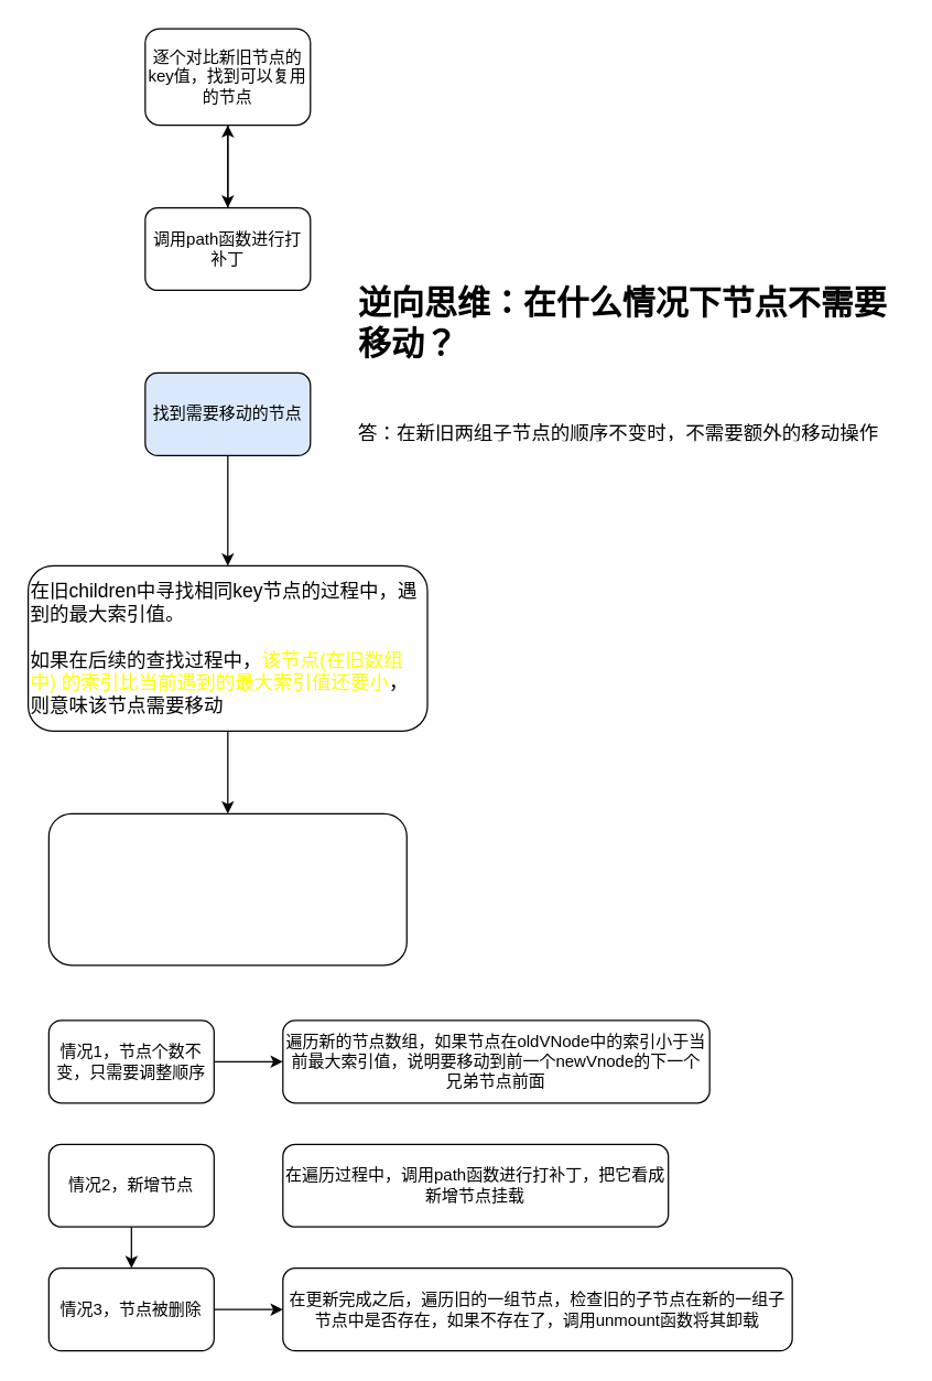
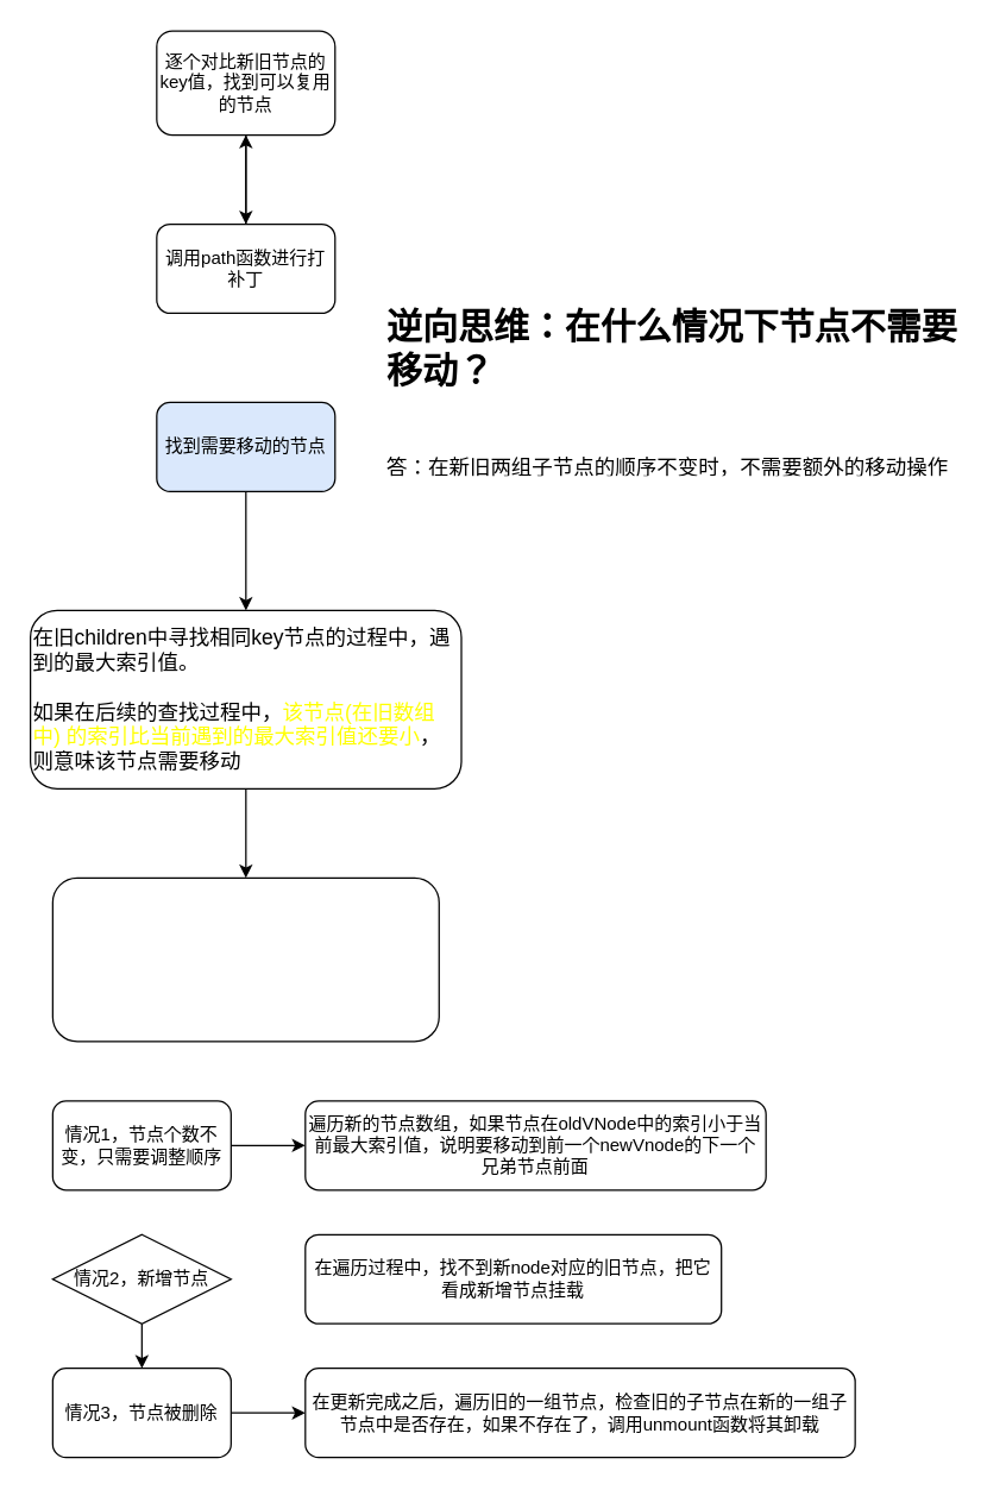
- <mxCell id="15" value="情况2，新增节点" style="rounded=1;whiteSpace=wrap;html=1;" parent="1" vertex="1"><mxGeometry x="35" y="830" width="120" height="60" as="geometry" /></mxCell>
+ <mxCell id="15" value="情况2，新增节点" style="rhombus;whiteSpace=wrap;html=1;" parent="1" vertex="1"><mxGeometry x="35" y="830" width="120" height="60" as="geometry" /></mxCell>
- <mxCell id="16" value="在遍历过程中，调用path函数进行打补丁，把它看成新增节点挂载" style="rounded=1;whiteSpace=wrap;html=1;" parent="1" vertex="1"><mxGeometry x="205" y="830" width="280" height="60" as="geometry" /></mxCell>
+ <mxCell id="16" value="在遍历过程中，找不到新node对应的旧节点，把它看成新增节点挂载" style="rounded=1;whiteSpace=wrap;html=1;" parent="1" vertex="1"><mxGeometry x="205" y="830" width="280" height="60" as="geometry" /></mxCell>
